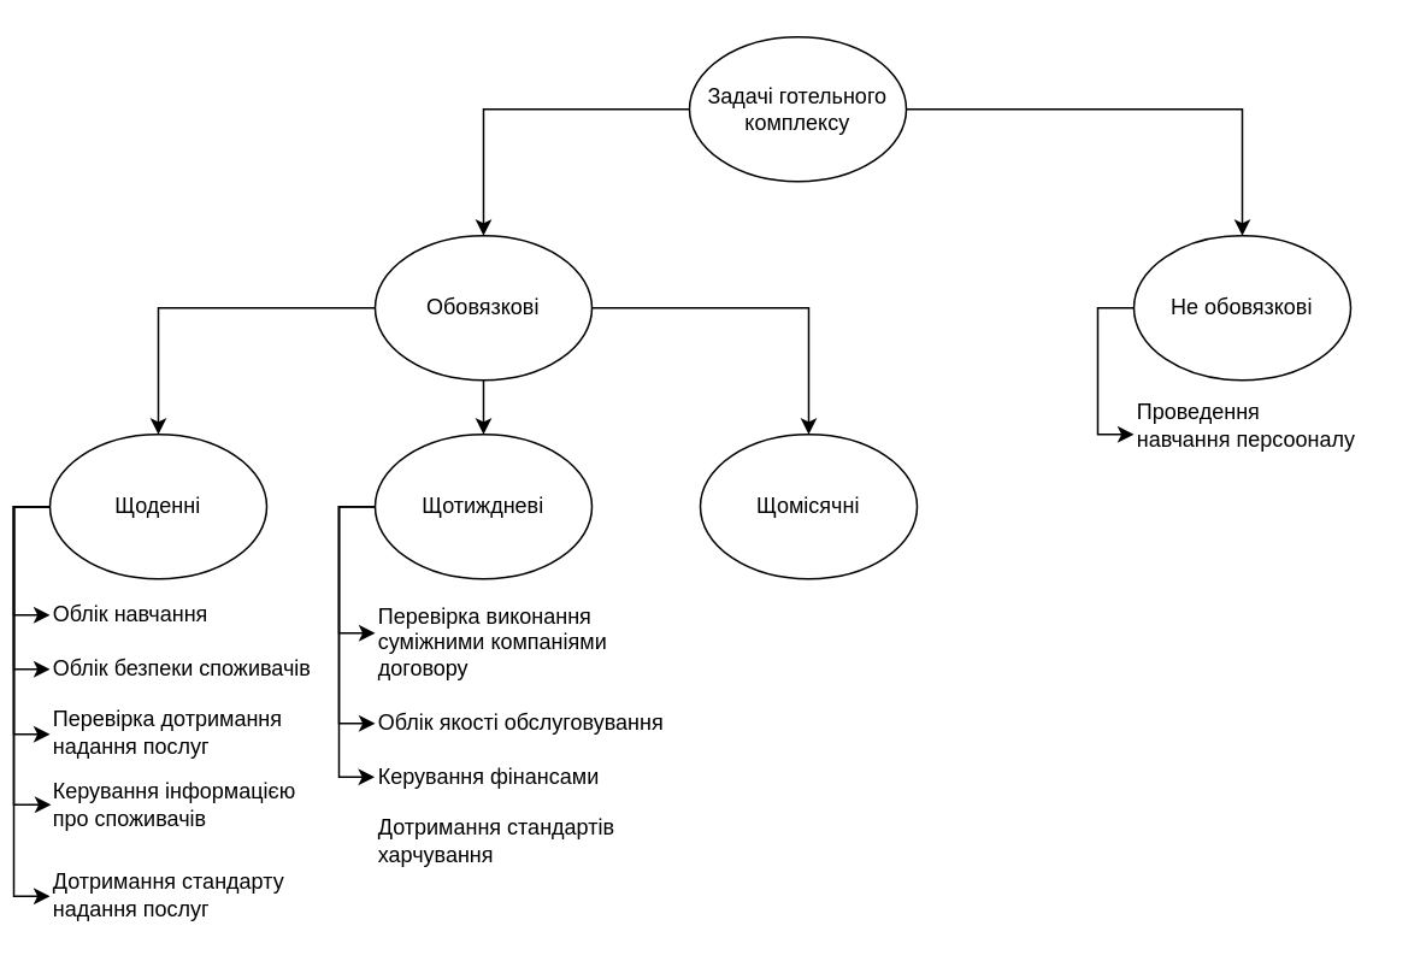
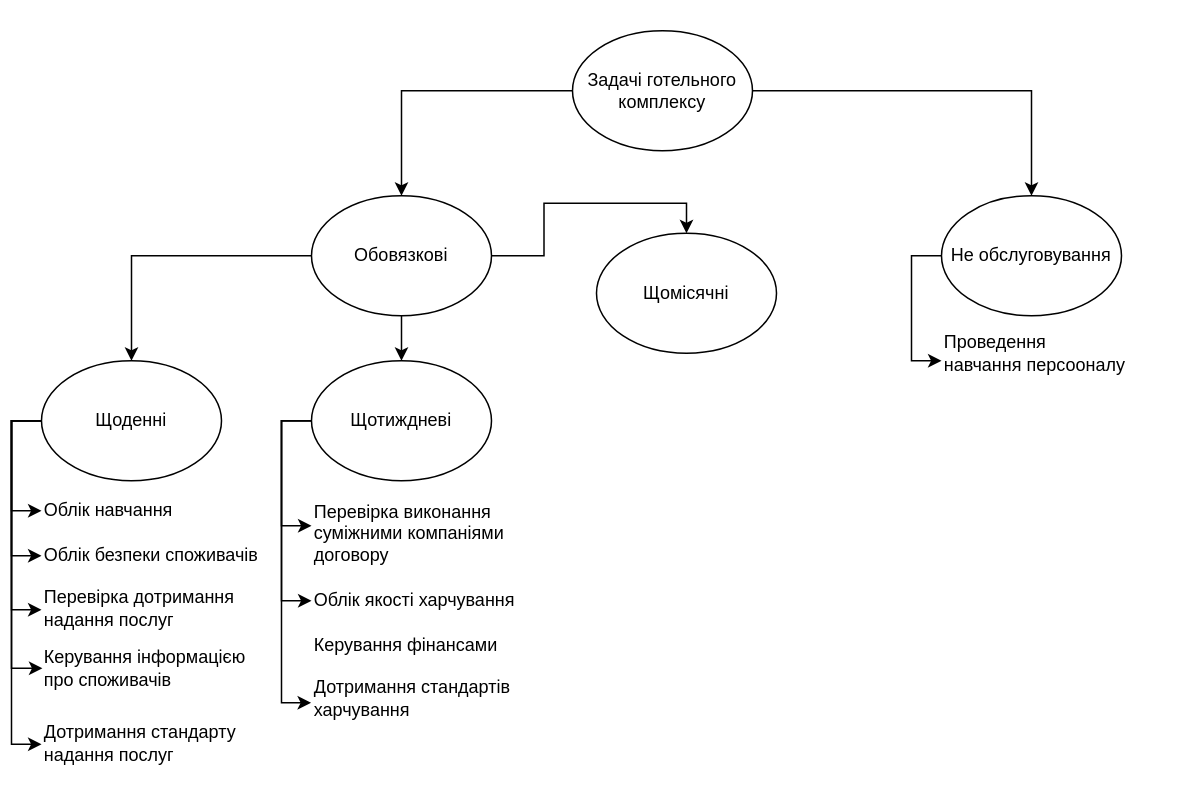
- <mxCell id="17" value="Не обовязкові" style="ellipse;whiteSpace=wrap;html=1;" vertex="1" parent="1"><mxGeometry x="620" y="130" width="120" height="80" as="geometry" /></mxCell>
+ <mxCell id="17" value="Не обслуговування" style="ellipse;whiteSpace=wrap;html=1;" vertex="1" parent="1"><mxGeometry x="620" y="130" width="120" height="80" as="geometry" /></mxCell>
- <mxCell id="15" value="Щомісячні" style="ellipse;whiteSpace=wrap;html=1;" vertex="1" parent="1"><mxGeometry x="380" y="240" width="120" height="80" as="geometry" /></mxCell>
+ <mxCell id="15" value="Щомісячні" style="ellipse;whiteSpace=wrap;html=1;" vertex="1" parent="1"><mxGeometry x="390" y="155" width="120" height="80" as="geometry" /></mxCell>
- <mxCell id="19" value="Облік якості обслуговування" style="text;html=1;strokeColor=none;fillColor=none;align=left;verticalAlign=middle;whiteSpace=wrap;rounded=0;" vertex="1" parent="1"><mxGeometry x="200" y="390" width="160" height="20" as="geometry" /></mxCell>
+ <mxCell id="19" value="Облік якості харчування" style="text;html=1;strokeColor=none;fillColor=none;align=left;verticalAlign=middle;whiteSpace=wrap;rounded=0;" vertex="1" parent="1"><mxGeometry x="200" y="390" width="160" height="20" as="geometry" /></mxCell>
- <mxCell id="29" style="edgeStyle=orthogonalEdgeStyle;rounded=0;orthogonalLoop=1;jettySize=auto;html=1;exitX=0;exitY=0.5;exitDx=0;exitDy=0;entryX=-0.002;entryY=0.483;entryDx=0;entryDy=0;entryPerimeter=0;" edge="1" parent="1" source="31" target="23"><mxGeometry relative="1" as="geometry" /></mxCell>
+ <mxCell id="30" style="edgeStyle=orthogonalEdgeStyle;rounded=0;orthogonalLoop=1;jettySize=auto;html=1;exitX=0;exitY=0.5;exitDx=0;exitDy=0;entryX=-0.002;entryY=0.6;entryDx=0;entryDy=0;entryPerimeter=0;" edge="1" parent="1" source="31" target="25"><mxGeometry relative="1" as="geometry" /></mxCell>
